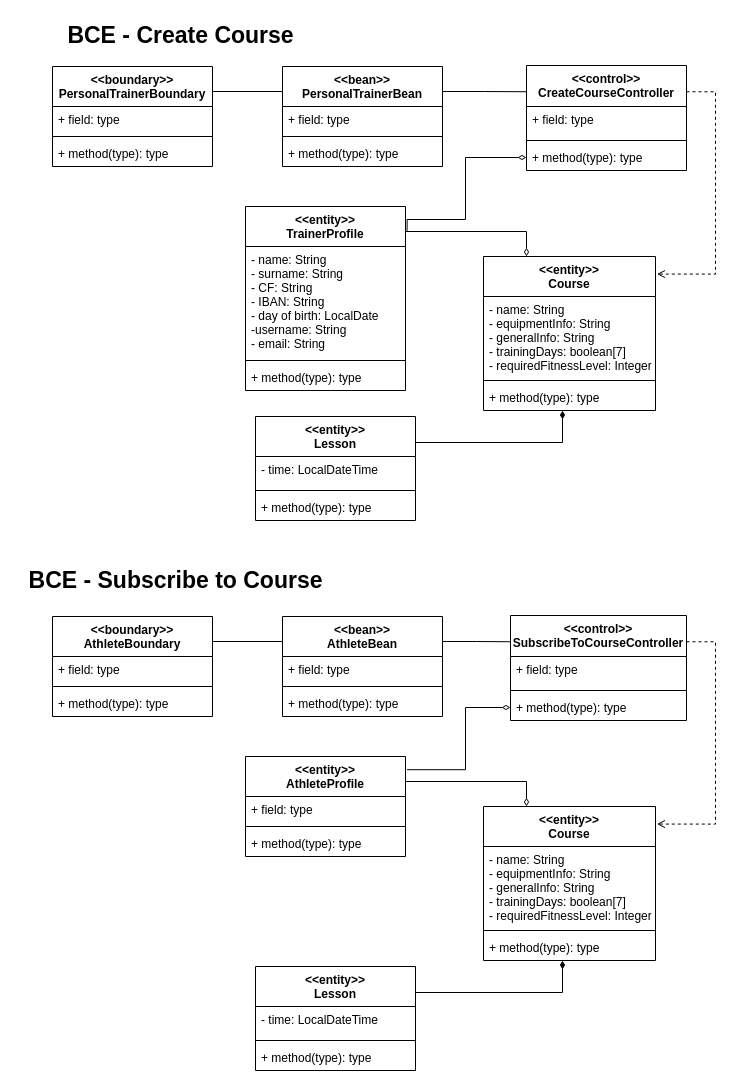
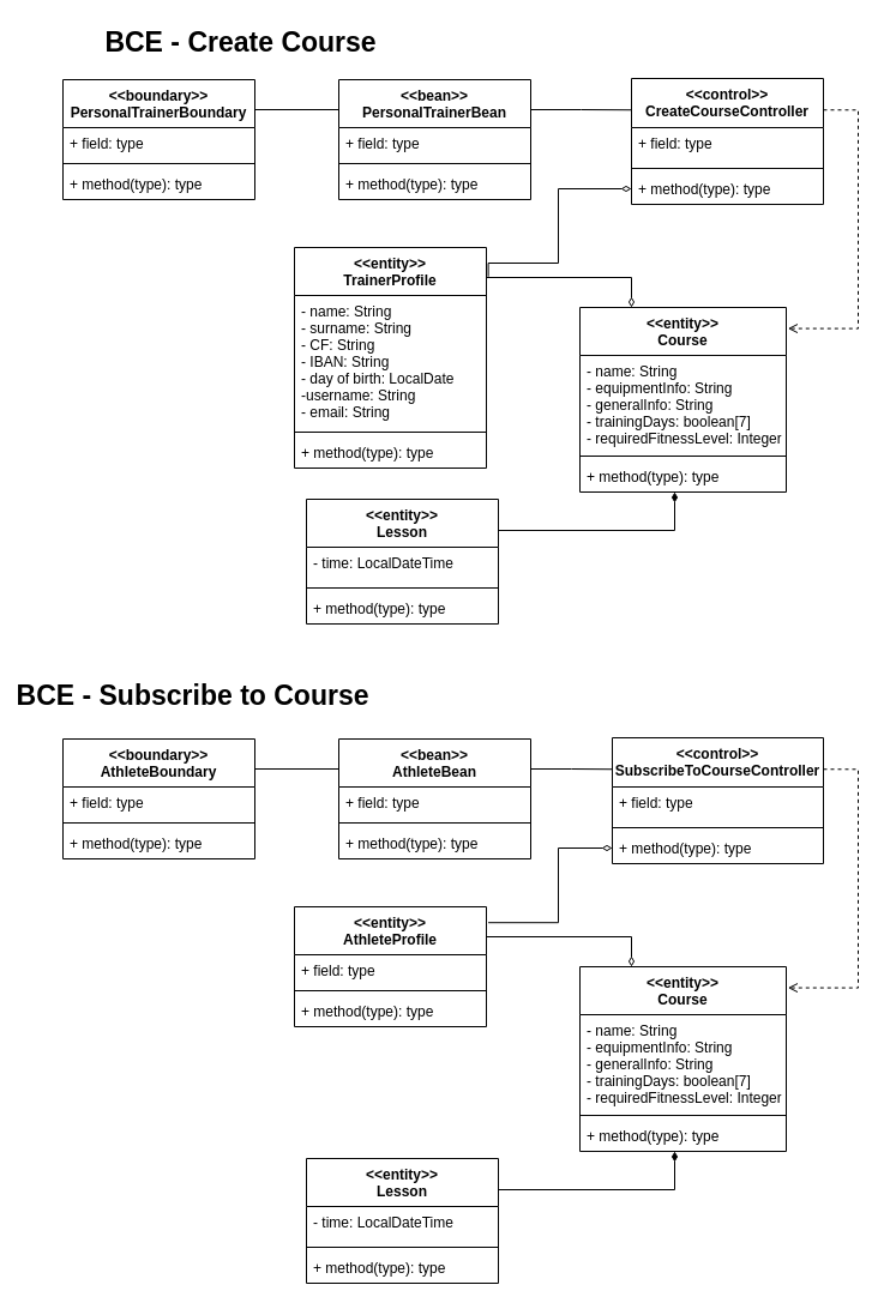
- <mxCell id="32" value="BCE - Create Course" style="text;html=1;align=center;verticalAlign=middle;resizable=0;points=[];autosize=1;strokeColor=none;fillColor=none;fontStyle=1;fontSize=23;" parent="1" vertex="1"><mxGeometry x="60" y="20" width="240" height="30" as="geometry" /></mxCell>
+ <mxCell id="32" value="BCE - Create Course" style="text;html=1;align=center;verticalAlign=middle;resizable=0;points=[];autosize=1;strokeColor=none;fillColor=none;fontStyle=1;fontSize=23;" parent="1" vertex="1"><mxGeometry x="80" y="20" width="240" height="30" as="geometry" /></mxCell>
- <mxCell id="33" value="BCE - Subscribe to Course" style="text;html=1;align=center;verticalAlign=middle;resizable=0;points=[];autosize=1;strokeColor=none;fillColor=none;fontStyle=1;fontSize=23;" parent="1" vertex="1"><mxGeometry x="20" y="565" width="310" height="30" as="geometry" /></mxCell>
+ <mxCell id="33" value="BCE - Subscribe to Course" style="text;html=1;align=center;verticalAlign=middle;resizable=0;points=[];autosize=1;strokeColor=none;fillColor=none;fontStyle=1;fontSize=23;" parent="1" vertex="1"><mxGeometry x="5" y="565" width="310" height="30" as="geometry" /></mxCell>
